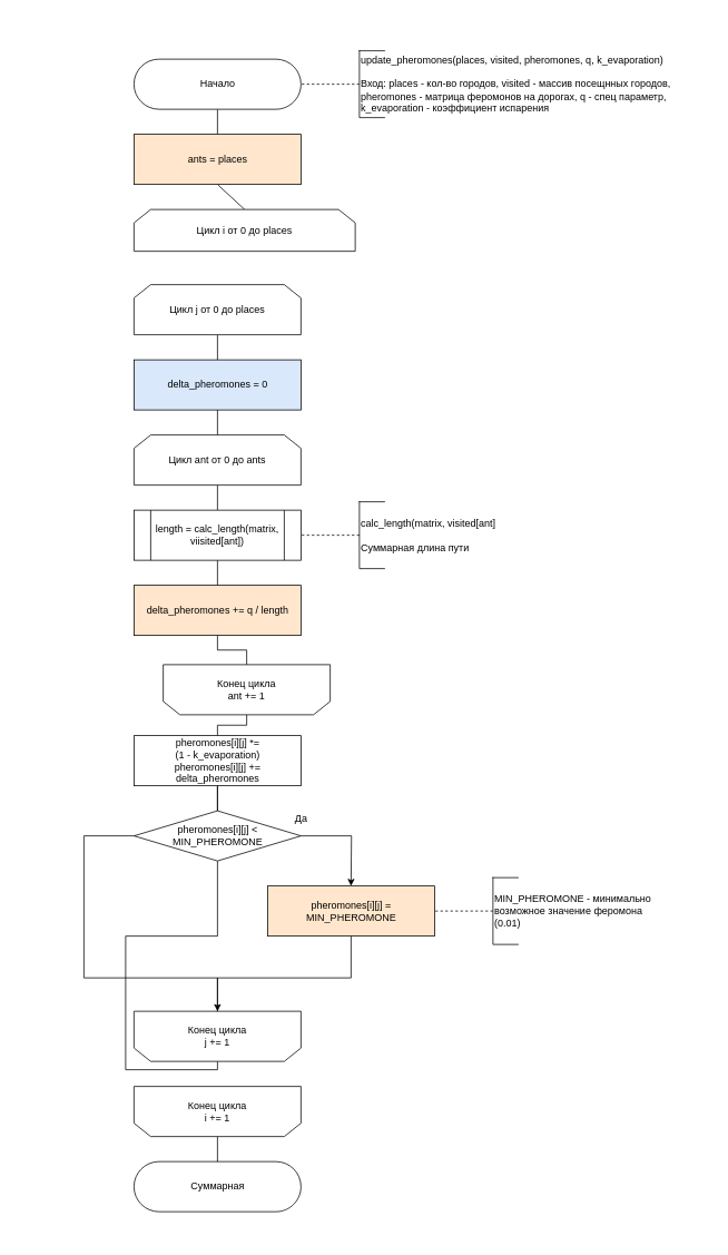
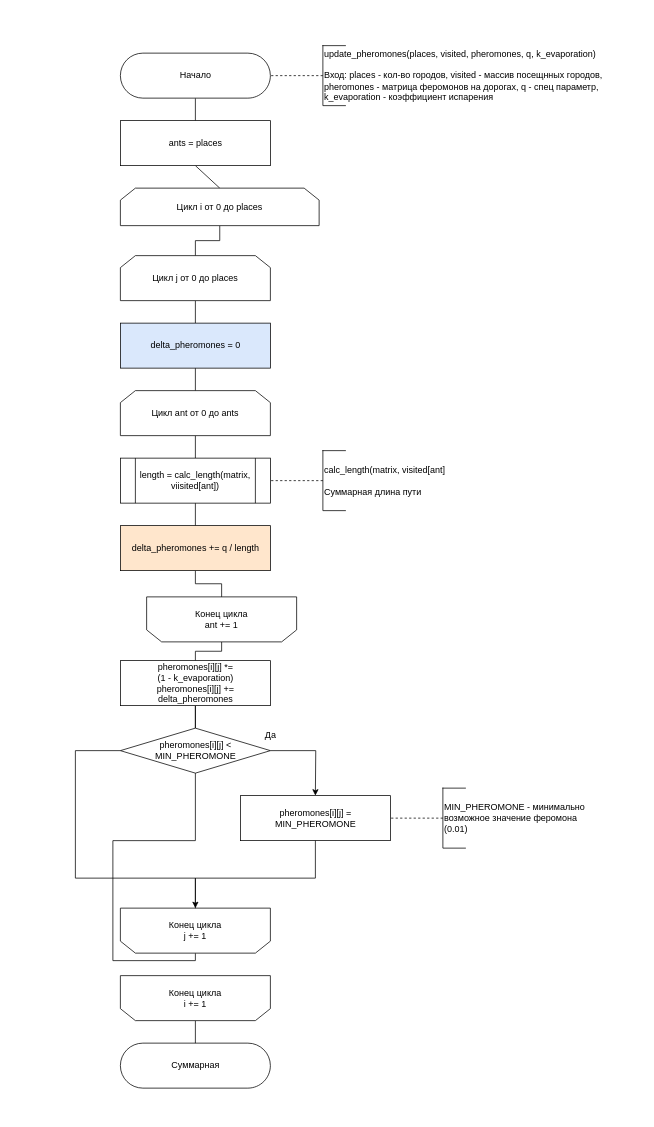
- <mxCell id="7" value="ants = places" style="html=1;dashed=0;whitespace=wrap;fillColor=#ffe6cc;" parent="1" vertex="1"><mxGeometry x="160" y="160" width="200" height="60" as="geometry" /></mxCell>
+ <mxCell id="7" value="ants = places" style="html=1;dashed=0;whitespace=wrap;" parent="1" vertex="1"><mxGeometry x="160" y="160" width="200" height="60" as="geometry" /></mxCell>
+ <mxCell id="8" style="edgeStyle=orthogonalEdgeStyle;html=1;exitX=0.5;exitY=1;exitDx=0;exitDy=0;entryX=0.5;entryY=0;entryDx=0;entryDy=0;rounded=0;endArrow=none;endFill=0;" parent="1" source="9" target="23" edge="1"><mxGeometry relative="1" as="geometry" /></mxCell>
- <mxCell id="14" value="pheromones[i][j] =&lt;br&gt;MIN_PHEROMONE" style="html=1;dashed=0;whitespace=wrap;fillColor=#ffe6cc;" parent="1" vertex="1"><mxGeometry x="320" y="1060" width="200" height="60" as="geometry" /></mxCell>
+ <mxCell id="14" value="pheromones[i][j] =&lt;br&gt;MIN_PHEROMONE" style="html=1;dashed=0;whitespace=wrap;" parent="1" vertex="1"><mxGeometry x="320" y="1060" width="200" height="60" as="geometry" /></mxCell>
